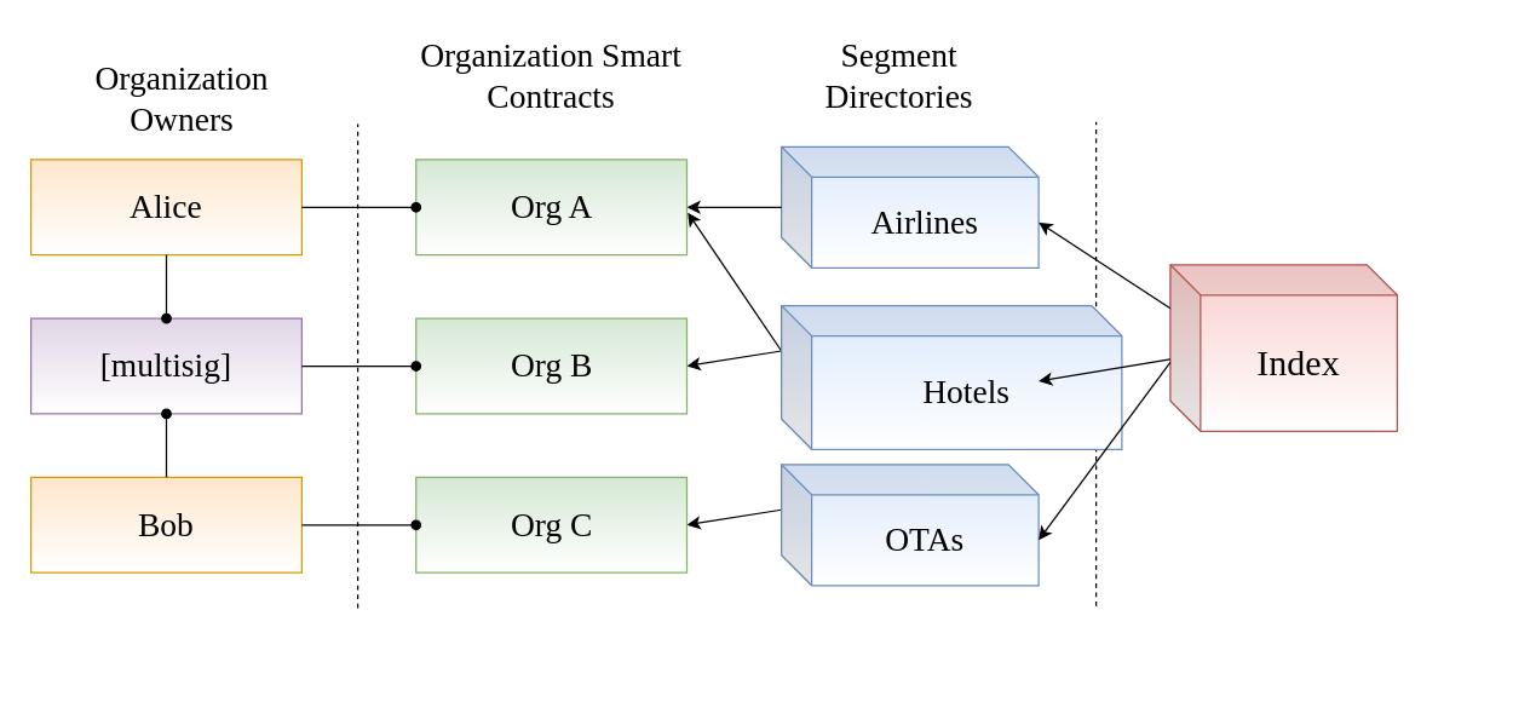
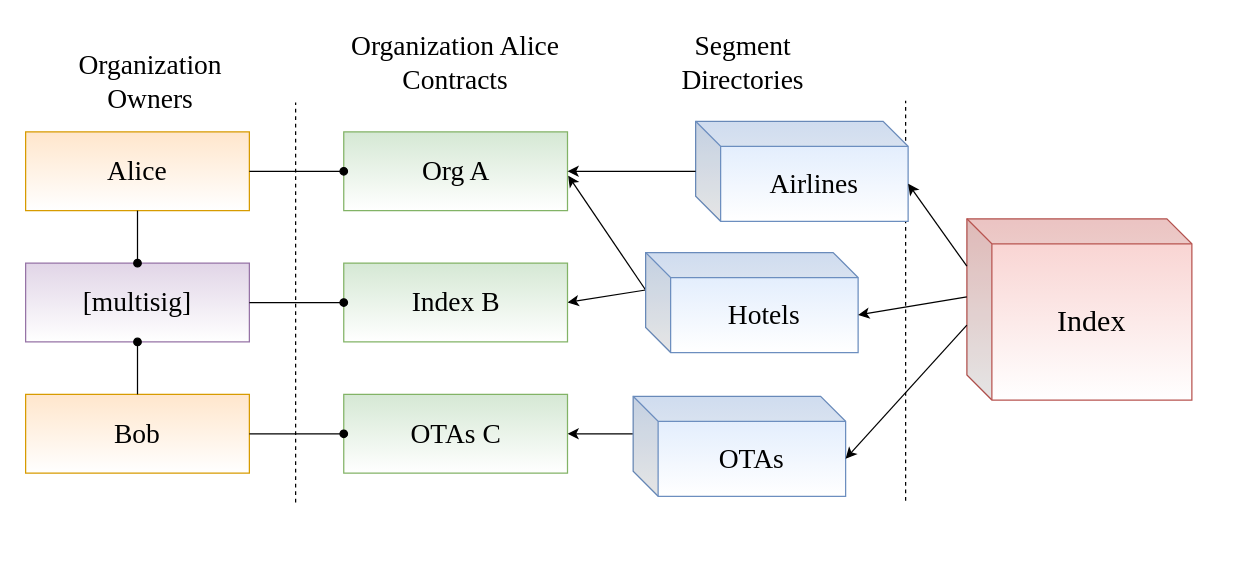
- <mxCell id="15" value="Organization Smart Contracts" style="text;html=1;strokeColor=none;fillColor=none;align=center;verticalAlign=middle;whiteSpace=wrap;rounded=0;fontSize=22;fontFamily=Oxygen Mono;" parent="1" vertex="1"><mxGeometry x="256" y="20" width="216" height="60" as="geometry" /></mxCell>
+ <mxCell id="15" value="Organization Alice Contracts" style="text;html=1;strokeColor=none;fillColor=none;align=center;verticalAlign=middle;whiteSpace=wrap;rounded=0;fontSize=22;fontFamily=Oxygen Mono;" parent="1" vertex="1"><mxGeometry x="256" y="20" width="216" height="60" as="geometry" /></mxCell>
- <mxCell id="6" value="Airlines" style="shape=cube;whiteSpace=wrap;html=1;boundedLbl=1;backgroundOutline=1;darkOpacity=0.05;darkOpacity2=0.1;fontFamily=Oxygen Mono;fontSize=22;fillColor=#dae8fc;strokeColor=#6c8ebf;gradientColor=#ffffff;" parent="1" vertex="1"><mxGeometry x="516" y="96.5" width="170" height="80" as="geometry" /></mxCell>
+ <mxCell id="6" value="Airlines" style="shape=cube;whiteSpace=wrap;html=1;boundedLbl=1;backgroundOutline=1;darkOpacity=0.05;darkOpacity2=0.1;fontFamily=Oxygen Mono;fontSize=22;fillColor=#dae8fc;strokeColor=#6c8ebf;gradientColor=#ffffff;" parent="1" vertex="1"><mxGeometry x="556" y="96.5" width="170" height="80" as="geometry" /></mxCell>
- <mxCell id="3" value="&lt;font style=&quot;font-size: 24px&quot;&gt;Index&lt;/font&gt;" style="shape=cube;whiteSpace=wrap;html=1;boundedLbl=1;backgroundOutline=1;darkOpacity=0.05;darkOpacity2=0.1;fillColor=#f8cecc;strokeColor=#b85450;fontFamily=Oxygen Mono;spacing=2;gradientColor=#ffffff;" parent="1" vertex="1"><mxGeometry x="773" y="174.5" width="150" height="110" as="geometry" /></mxCell>
+ <mxCell id="3" value="&lt;font style=&quot;font-size: 24px&quot;&gt;Index&lt;/font&gt;" style="shape=cube;whiteSpace=wrap;html=1;boundedLbl=1;backgroundOutline=1;darkOpacity=0.05;darkOpacity2=0.1;fillColor=#f8cecc;strokeColor=#b85450;fontFamily=Oxygen Mono;spacing=2;gradientColor=#ffffff;" parent="1" vertex="1"><mxGeometry x="773" y="174.5" width="180" height="145" as="geometry" /></mxCell>
- <mxCell id="17" value="Org B" style="rounded=0;whiteSpace=wrap;html=1;fontFamily=Oxygen Mono;fontSize=22;fillColor=#d5e8d4;strokeColor=#82b366;gradientColor=#ffffff;" parent="1" vertex="1"><mxGeometry x="274.5" y="210" width="179" height="63" as="geometry" /></mxCell>
+ <mxCell id="17" value="Index B" style="rounded=0;whiteSpace=wrap;html=1;fontFamily=Oxygen Mono;fontSize=22;fillColor=#d5e8d4;strokeColor=#82b366;gradientColor=#ffffff;" parent="1" vertex="1"><mxGeometry x="274.5" y="210" width="179" height="63" as="geometry" /></mxCell>
- <mxCell id="9" value="Hotels" style="shape=cube;whiteSpace=wrap;html=1;boundedLbl=1;backgroundOutline=1;darkOpacity=0.05;darkOpacity2=0.1;fontFamily=Oxygen Mono;fontSize=22;fillColor=#dae8fc;strokeColor=#6c8ebf;gradientColor=#ffffff;" parent="1" vertex="1"><mxGeometry x="516" y="201.5" width="225" height="95" as="geometry" /></mxCell>
+ <mxCell id="9" value="Hotels" style="shape=cube;whiteSpace=wrap;html=1;boundedLbl=1;backgroundOutline=1;darkOpacity=0.05;darkOpacity2=0.1;fontFamily=Oxygen Mono;fontSize=22;fillColor=#dae8fc;strokeColor=#6c8ebf;gradientColor=#ffffff;" parent="1" vertex="1"><mxGeometry x="516" y="201.5" width="170" height="80" as="geometry" /></mxCell>
- <mxCell id="18" value="Org C" style="rounded=0;whiteSpace=wrap;html=1;fontFamily=Oxygen Mono;fontSize=22;fillColor=#d5e8d4;strokeColor=#82b366;gradientColor=#ffffff;" parent="1" vertex="1"><mxGeometry x="274.5" y="315" width="179" height="63" as="geometry" /></mxCell>
+ <mxCell id="18" value="OTAs C" style="rounded=0;whiteSpace=wrap;html=1;fontFamily=Oxygen Mono;fontSize=22;fillColor=#d5e8d4;strokeColor=#82b366;gradientColor=#ffffff;" parent="1" vertex="1"><mxGeometry x="274.5" y="315" width="179" height="63" as="geometry" /></mxCell>
- <mxCell id="11" value="OTAs" style="shape=cube;whiteSpace=wrap;html=1;boundedLbl=1;backgroundOutline=1;darkOpacity=0.05;darkOpacity2=0.1;fontFamily=Oxygen Mono;fontSize=22;fillColor=#dae8fc;strokeColor=#6c8ebf;gradientColor=#ffffff;" parent="1" vertex="1"><mxGeometry x="516" y="306.5" width="170" height="80" as="geometry" /></mxCell>
+ <mxCell id="11" value="OTAs" style="shape=cube;whiteSpace=wrap;html=1;boundedLbl=1;backgroundOutline=1;darkOpacity=0.05;darkOpacity2=0.1;fontFamily=Oxygen Mono;fontSize=22;fillColor=#dae8fc;strokeColor=#6c8ebf;gradientColor=#ffffff;" parent="1" vertex="1"><mxGeometry x="506" y="316.5" width="170" height="80" as="geometry" /></mxCell>
